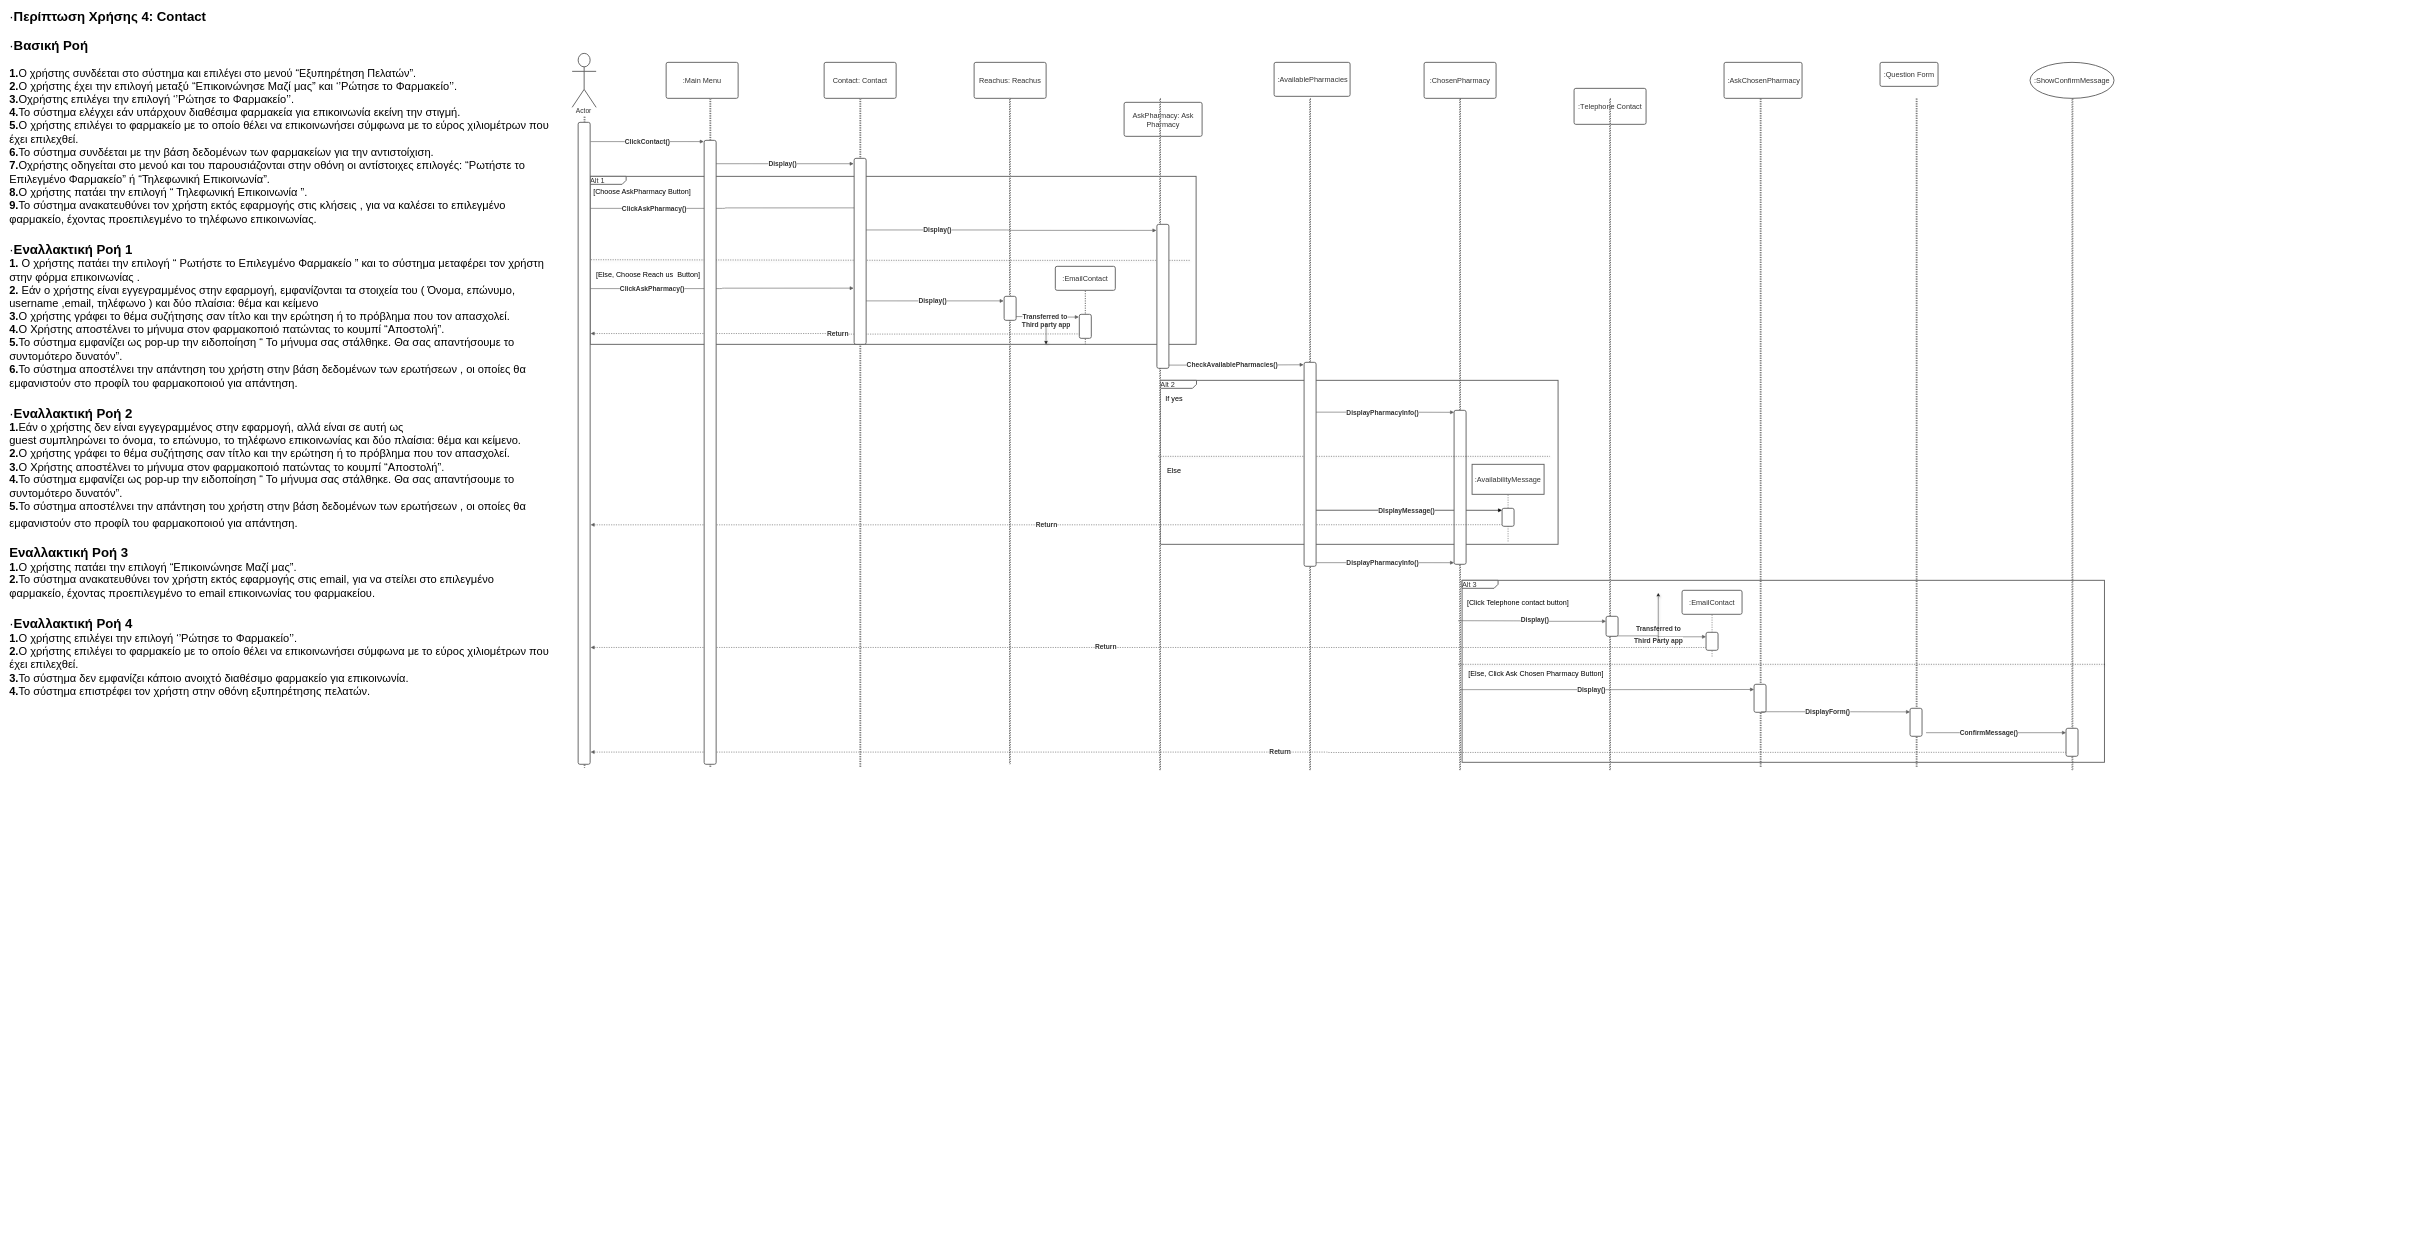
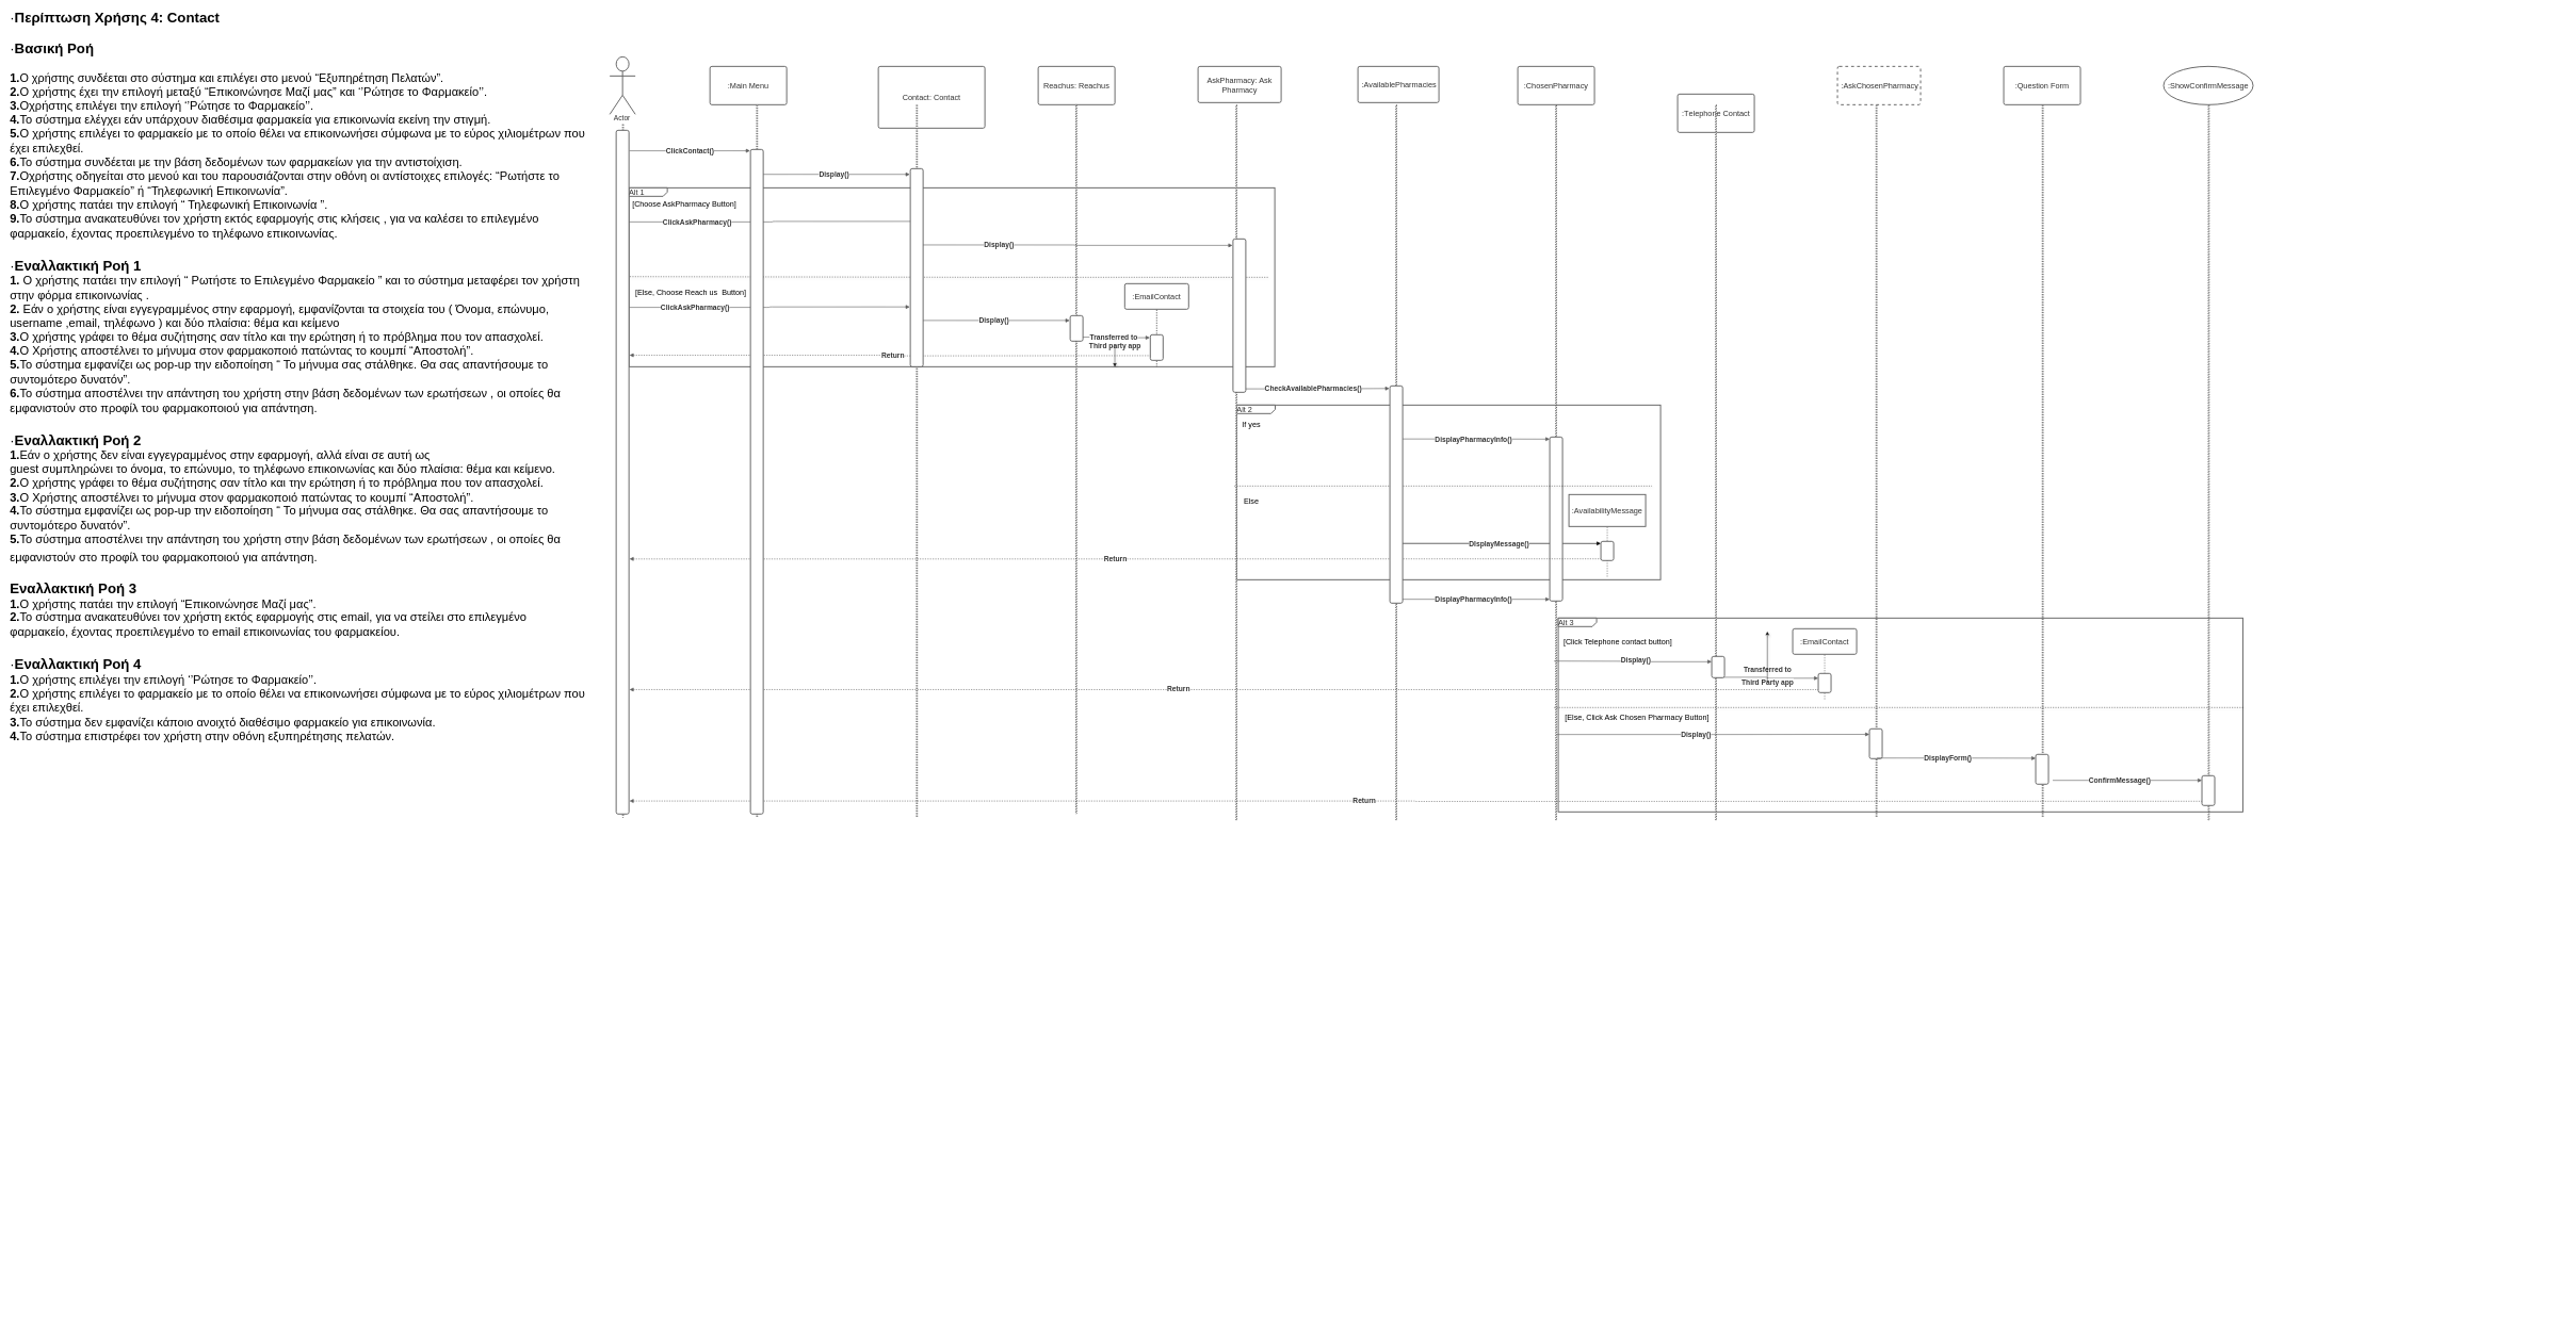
- <mxCell id="35" value=":Question Form" style="html=1;overflow=block;blockSpacing=1;whiteSpace=wrap;fontSize=18.3;fontColor=#333333;spacing=9;strokeColor=#5e5e5e;strokeOpacity=100;rounded=1;absoluteArcSize=1;arcSize=9;strokeWidth=2.3;" vertex="1" parent="1"><mxGeometry x="4700" y="155" width="145" height="60" as="geometry" /></mxCell>
+ <mxCell id="35" value=":Question Form" style="html=1;overflow=block;blockSpacing=1;whiteSpace=wrap;fontSize=18.3;fontColor=#333333;spacing=9;strokeColor=#5e5e5e;strokeOpacity=100;rounded=1;absoluteArcSize=1;arcSize=9;strokeWidth=2.3;" vertex="1" parent="1"><mxGeometry x="4700" y="155" width="180" height="90" as="geometry" /></mxCell>
- <mxCell id="28" value="Contact: Contact" style="html=1;overflow=block;blockSpacing=1;whiteSpace=wrap;fontSize=18.3;fontColor=#333333;spacing=9;strokeColor=#5e5e5e;strokeOpacity=100;rounded=1;absoluteArcSize=1;arcSize=9;strokeWidth=2.3;" vertex="1" parent="1"><mxGeometry x="2060" y="155" width="180" height="90" as="geometry" /></mxCell>
+ <mxCell id="28" value="Contact: Contact" style="html=1;overflow=block;blockSpacing=1;whiteSpace=wrap;fontSize=18.3;fontColor=#333333;spacing=9;strokeColor=#5e5e5e;strokeOpacity=100;rounded=1;absoluteArcSize=1;arcSize=9;strokeWidth=2.3;" vertex="1" parent="1"><mxGeometry x="2060" y="155" width="250" height="145" as="geometry" /></mxCell>
- <mxCell id="34" value=":AskChosenPharmacy" style="html=1;overflow=block;blockSpacing=1;whiteSpace=wrap;fontSize=18.3;fontColor=#333333;spacing=9;strokeColor=#5e5e5e;strokeOpacity=100;rounded=1;absoluteArcSize=1;arcSize=9;strokeWidth=2.3;" vertex="1" parent="1"><mxGeometry x="4310" y="155" width="195" height="90" as="geometry" /></mxCell>
+ <mxCell id="34" value=":AskChosenPharmacy" style="html=1;overflow=block;blockSpacing=1;whiteSpace=wrap;fontSize=18.3;fontColor=#333333;spacing=9;strokeColor=#5e5e5e;strokeOpacity=100;rounded=1;absoluteArcSize=1;arcSize=9;strokeWidth=2.3;dashed=1;" vertex="1" parent="1"><mxGeometry x="4310" y="155" width="195" height="90" as="geometry" /></mxCell>
- <mxCell id="30" value="AskPharmacy: Ask Pharmacy" style="html=1;overflow=block;blockSpacing=1;whiteSpace=wrap;fontSize=18.3;fontColor=#333333;spacing=9;strokeColor=#5e5e5e;strokeOpacity=100;rounded=1;absoluteArcSize=1;arcSize=9;strokeWidth=2.3;" vertex="1" parent="1"><mxGeometry x="2810" y="255" width="195" height="85" as="geometry" /></mxCell>
+ <mxCell id="30" value="AskPharmacy: Ask Pharmacy" style="html=1;overflow=block;blockSpacing=1;whiteSpace=wrap;fontSize=18.3;fontColor=#333333;spacing=9;strokeColor=#5e5e5e;strokeOpacity=100;rounded=1;absoluteArcSize=1;arcSize=9;strokeWidth=2.3;" vertex="1" parent="1"><mxGeometry x="2810" y="155" width="195" height="85" as="geometry" /></mxCell>
